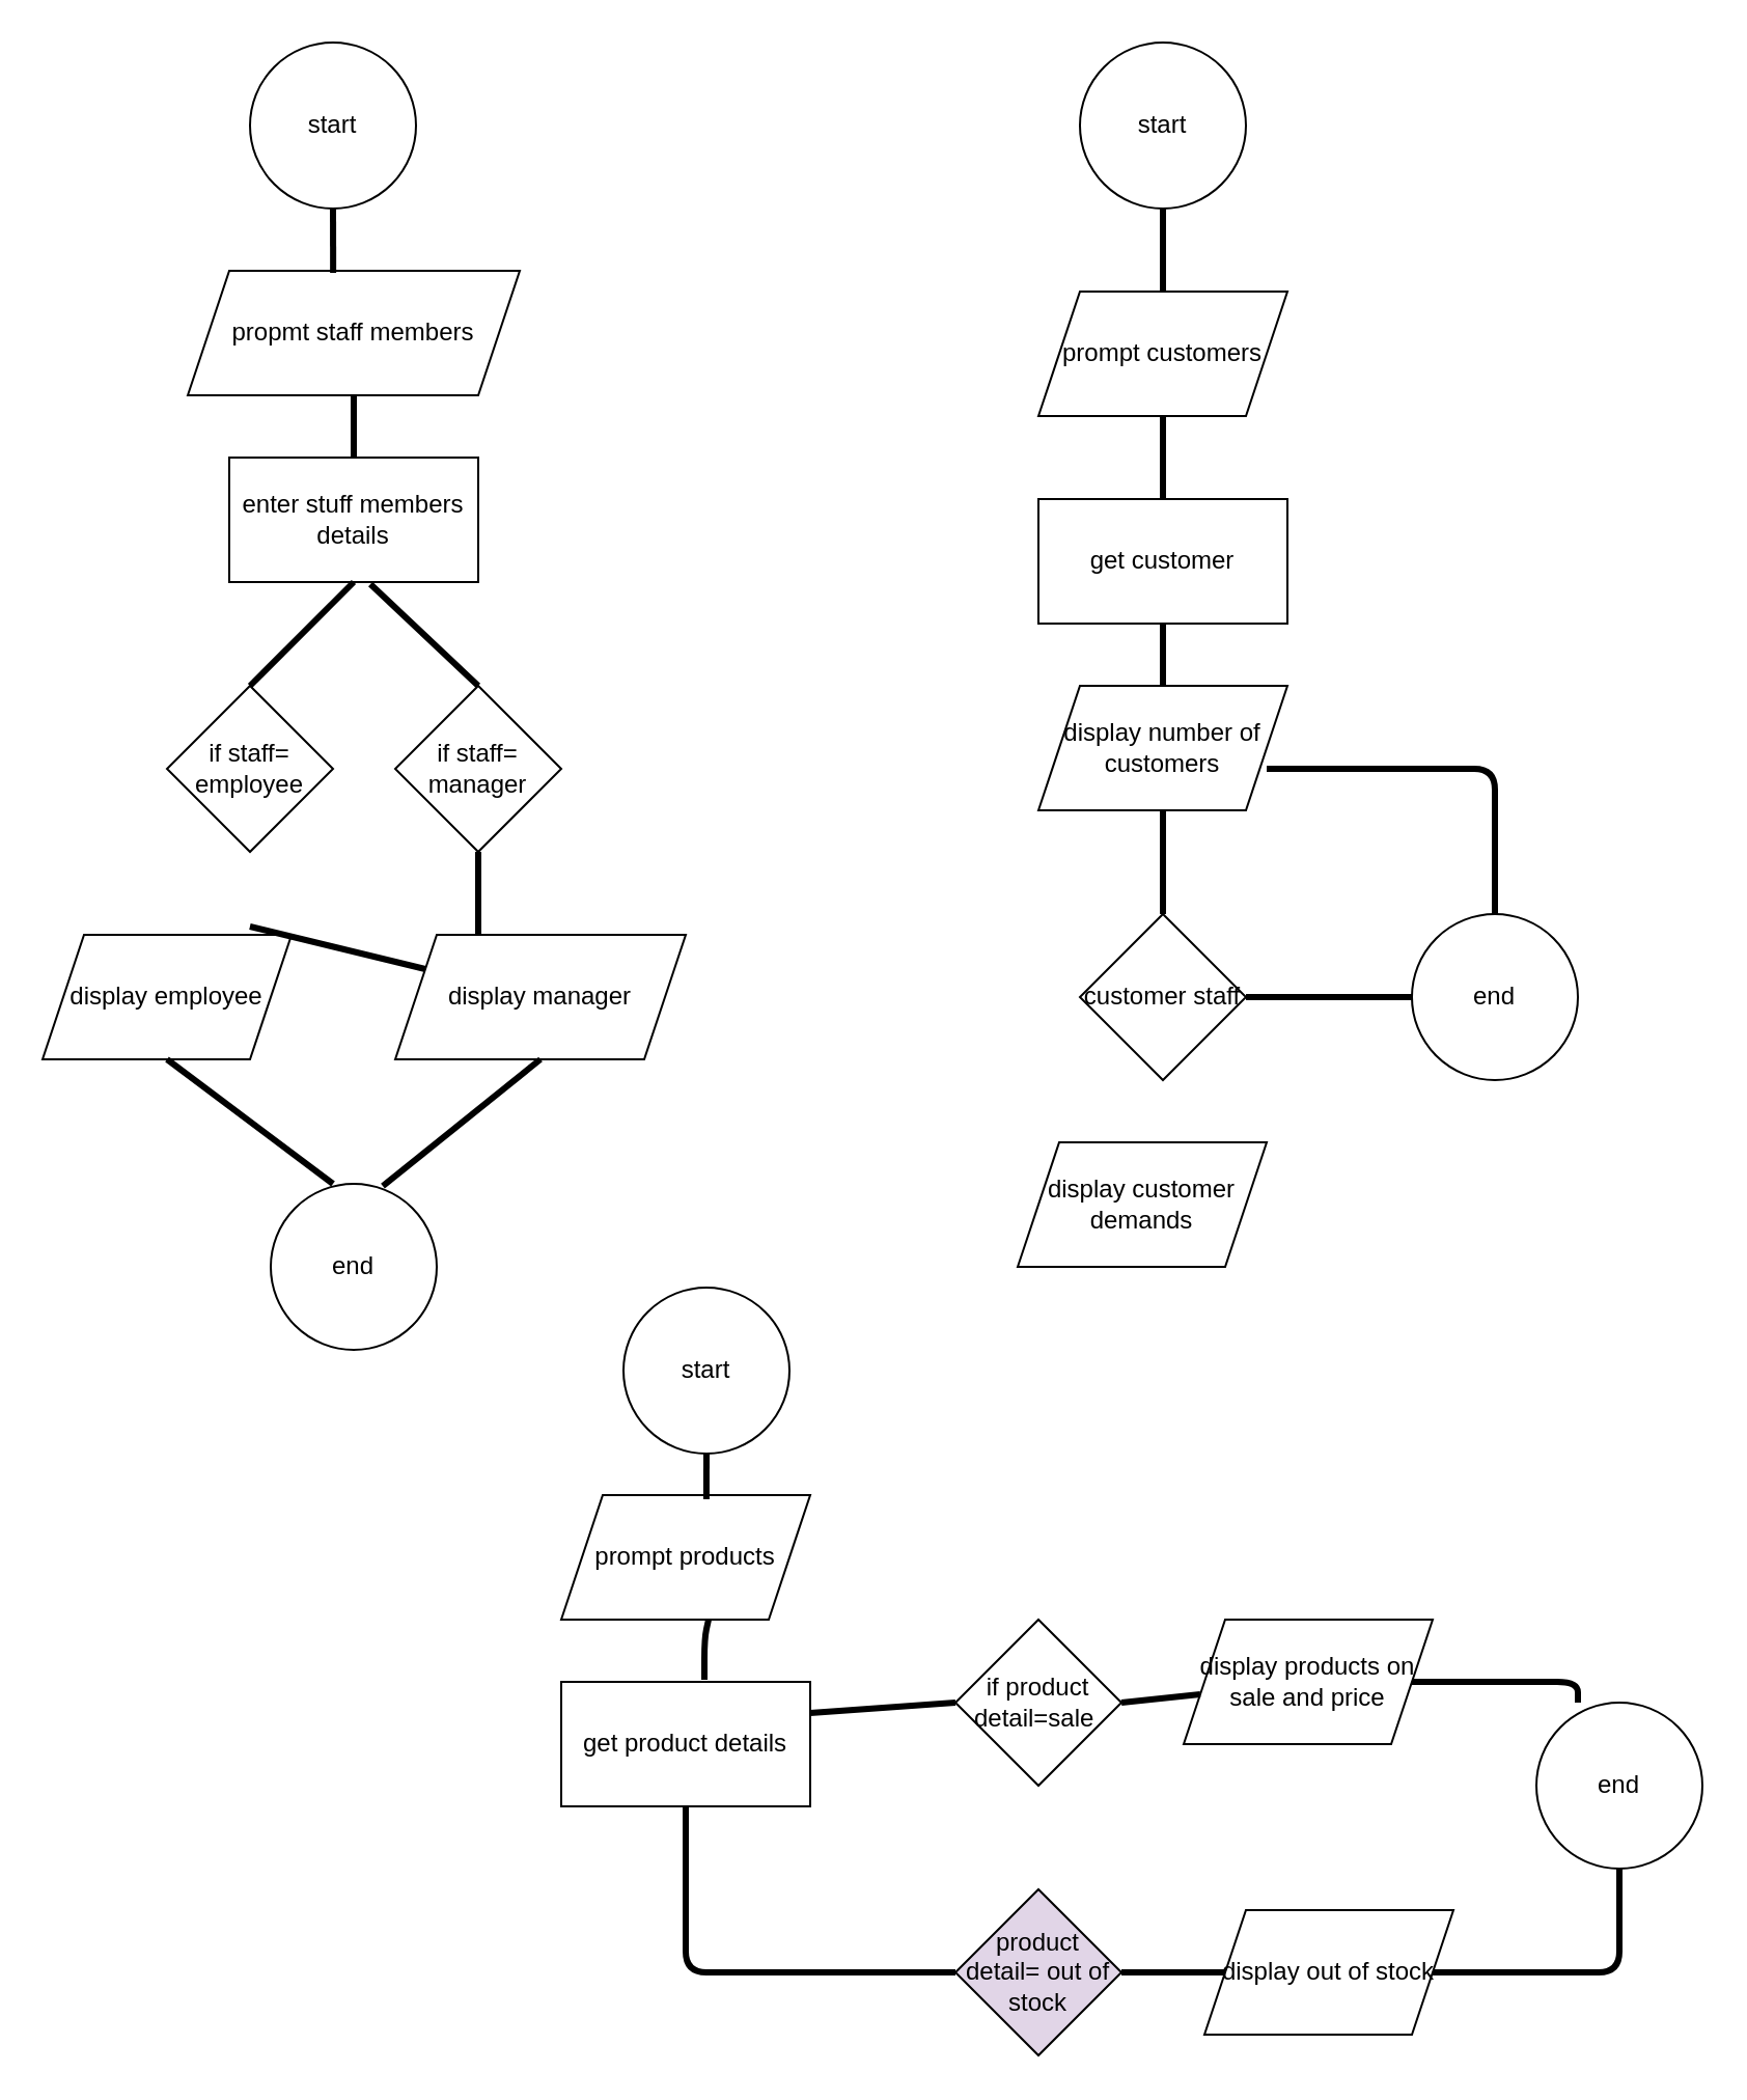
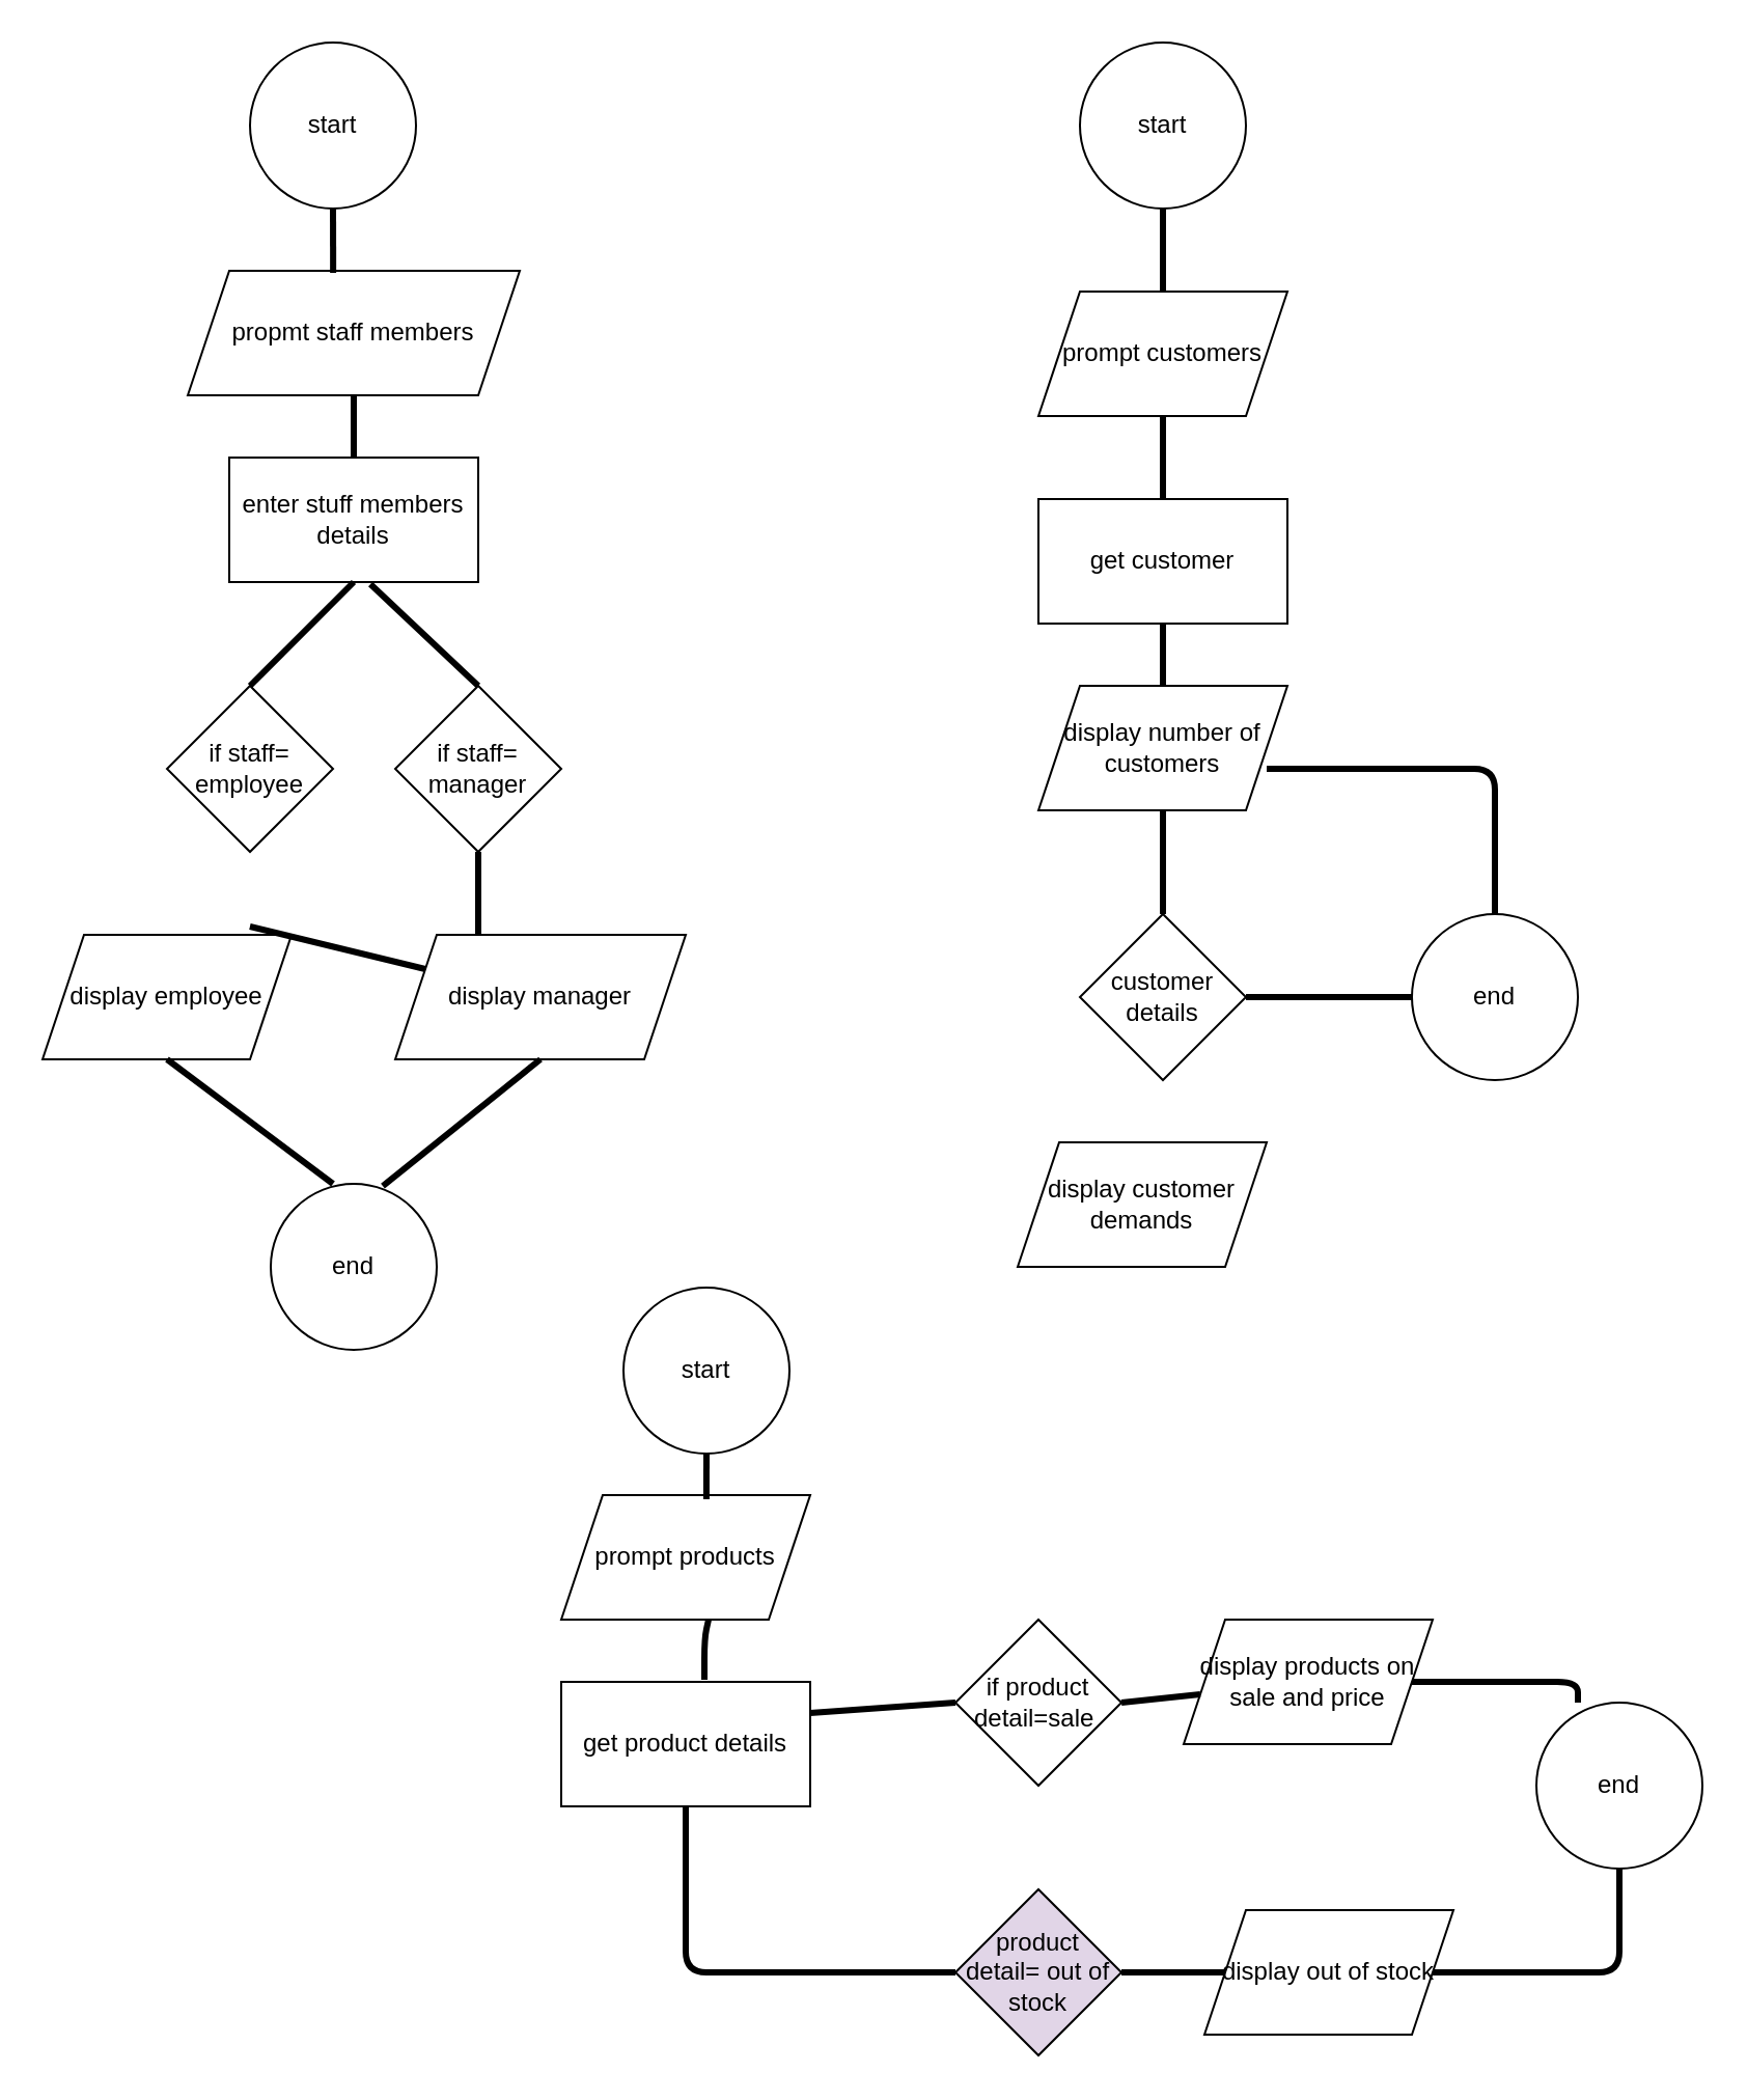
- <mxCell id="22" value="customer staff" style="rhombus;whiteSpace=wrap;html=1;" vertex="1" parent="1"><mxGeometry x="520" y="440" width="80" height="80" as="geometry" /></mxCell>
+ <mxCell id="22" value="customer details" style="rhombus;whiteSpace=wrap;html=1;" vertex="1" parent="1"><mxGeometry x="520" y="440" width="80" height="80" as="geometry" /></mxCell>
